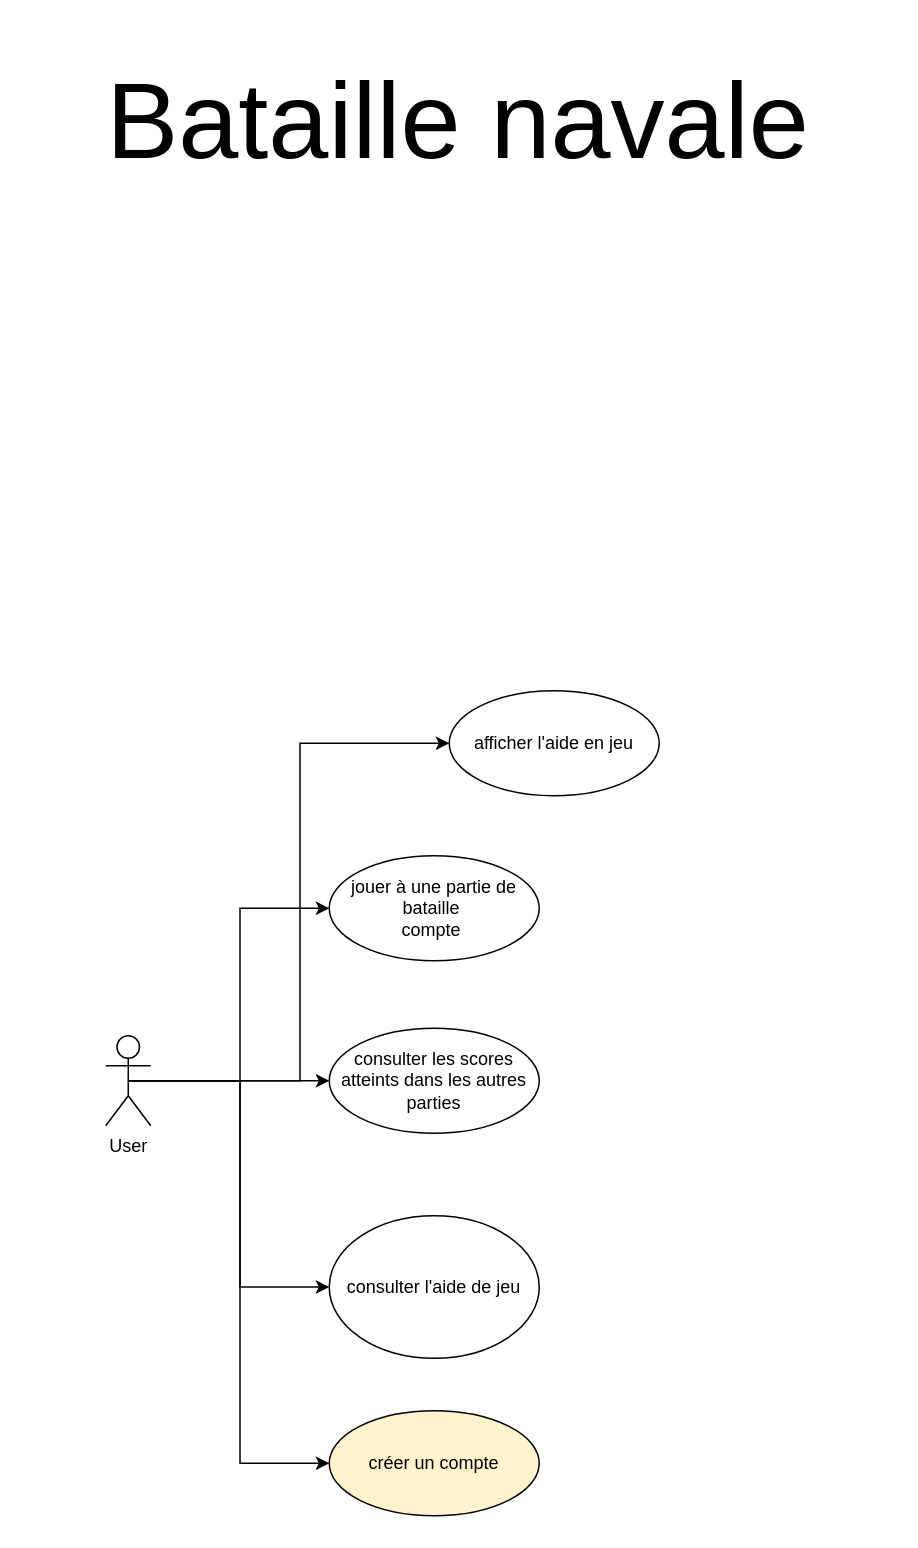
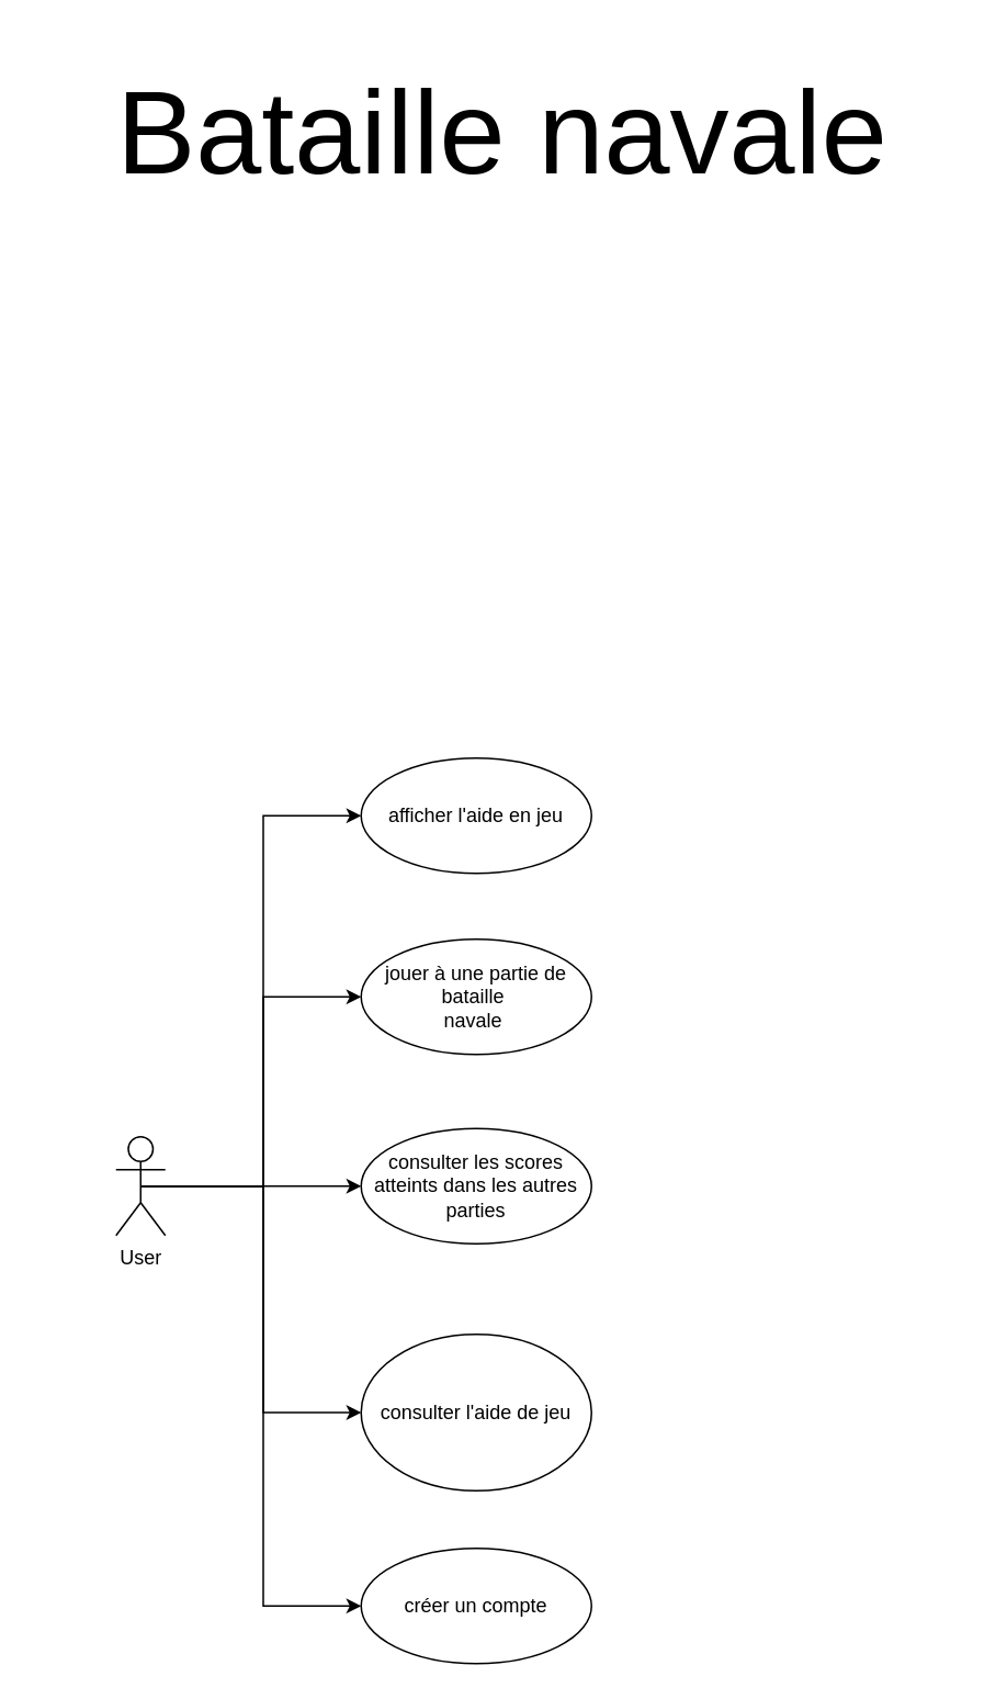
- <mxCell id="13" value="afficher l'aide en jeu" style="ellipse;whiteSpace=wrap;html=1;" vertex="1" parent="1"><mxGeometry x="299" y="460" width="140" height="70" as="geometry" /></mxCell>
+ <mxCell id="13" value="afficher l'aide en jeu" style="ellipse;whiteSpace=wrap;html=1;" vertex="1" parent="1"><mxGeometry x="219" y="460" width="140" height="70" as="geometry" /></mxCell>
- <mxCell id="8" value="jouer à une partie de bataille&amp;nbsp;&lt;br&gt;compte&amp;nbsp;" style="ellipse;whiteSpace=wrap;html=1;" parent="1" vertex="1"><mxGeometry x="219" y="570" width="140" height="70" as="geometry" /></mxCell>
+ <mxCell id="8" value="jouer à une partie de bataille&amp;nbsp;&lt;br&gt;navale&amp;nbsp;" style="ellipse;whiteSpace=wrap;html=1;" parent="1" vertex="1"><mxGeometry x="219" y="570" width="140" height="70" as="geometry" /></mxCell>
- <mxCell id="12" value="créer un compte" style="ellipse;whiteSpace=wrap;html=1;fillColor=#fff2cc;" vertex="1" parent="1"><mxGeometry x="219" y="940" width="140" height="70" as="geometry" /></mxCell>
+ <mxCell id="12" value="créer un compte" style="ellipse;whiteSpace=wrap;html=1;" vertex="1" parent="1"><mxGeometry x="219" y="940" width="140" height="70" as="geometry" /></mxCell>
